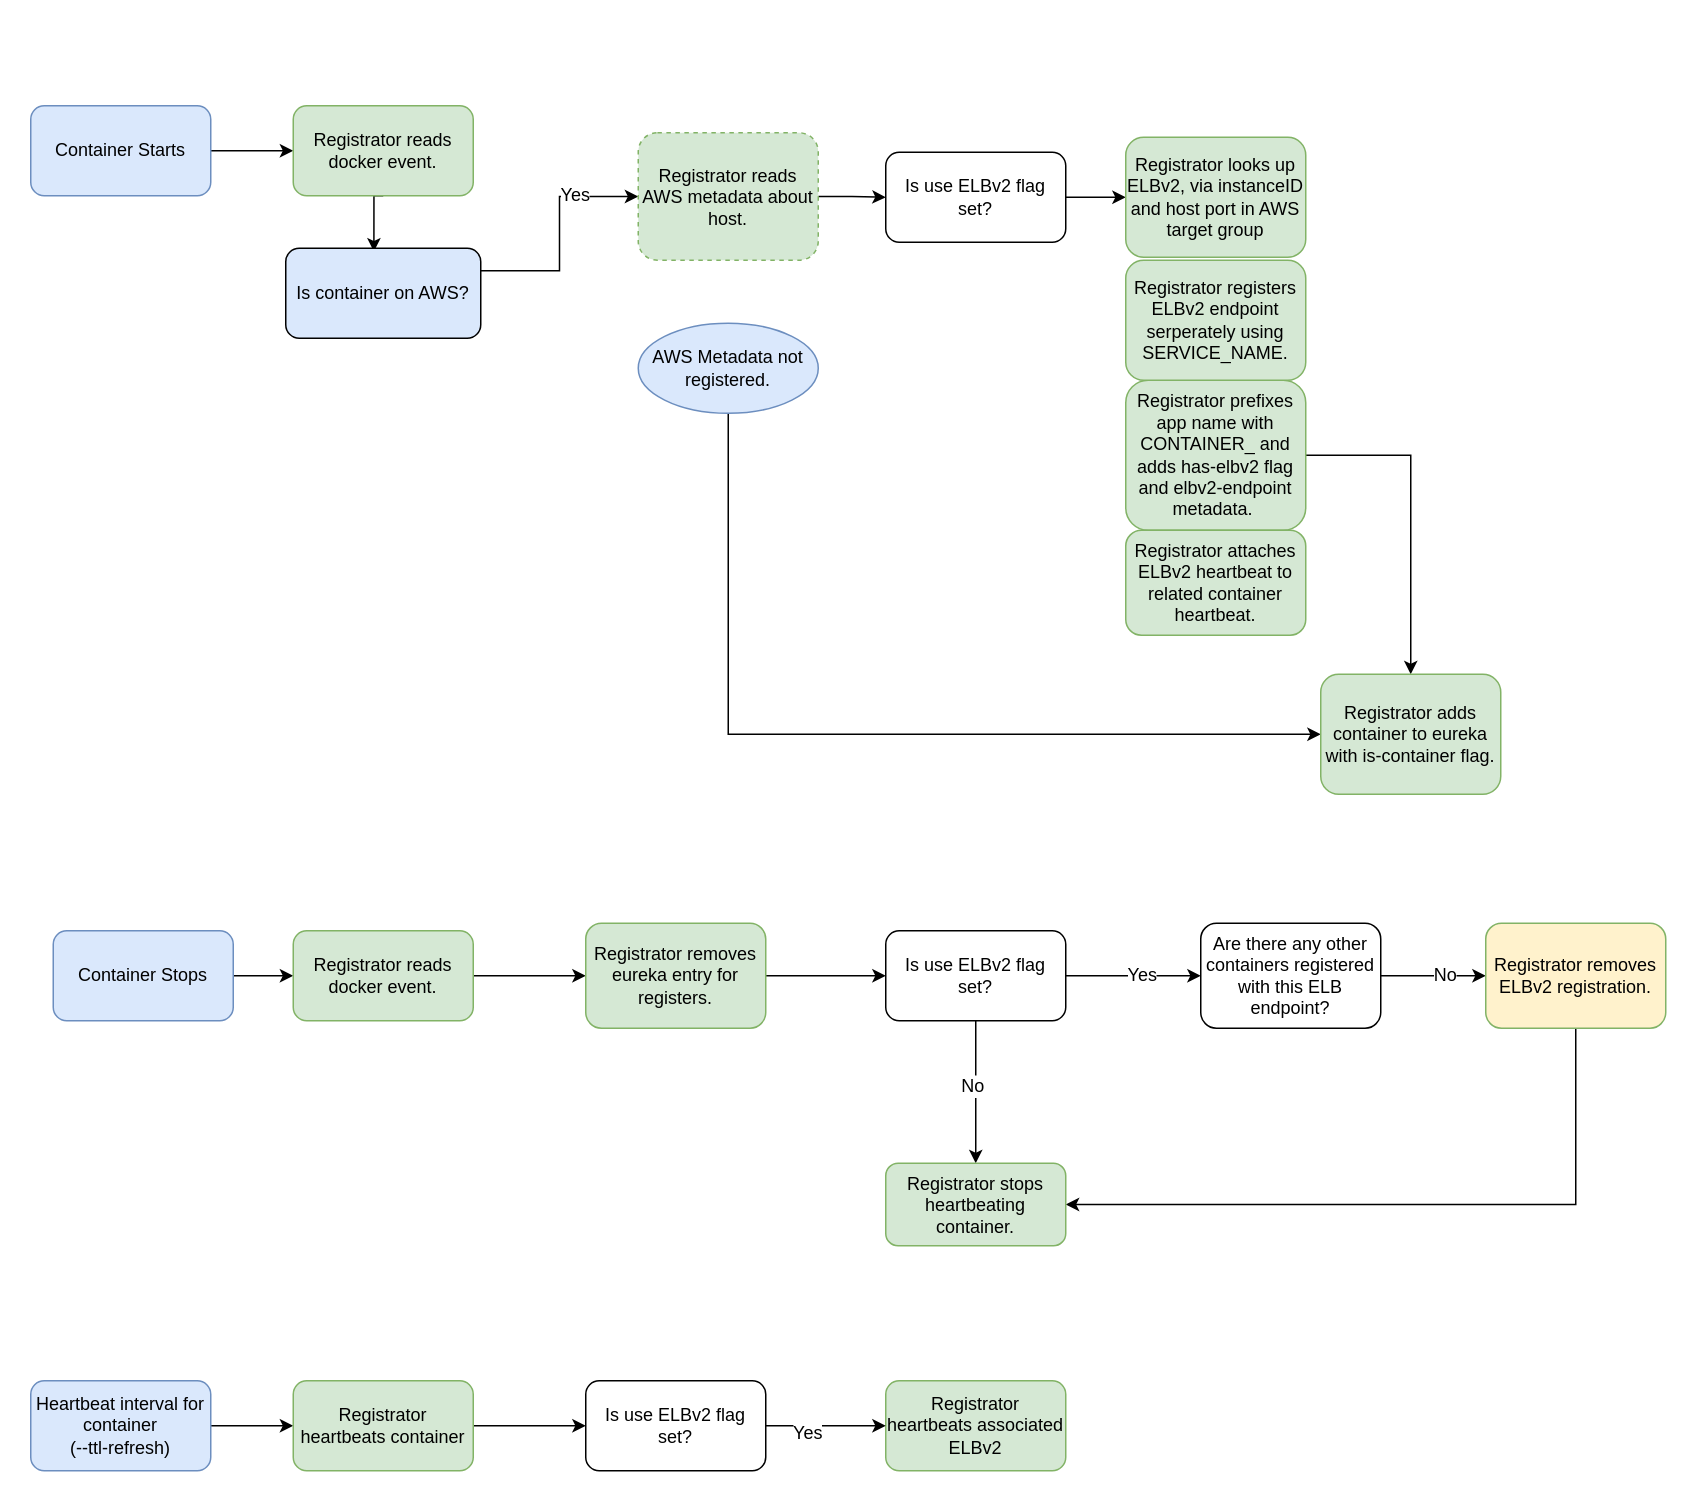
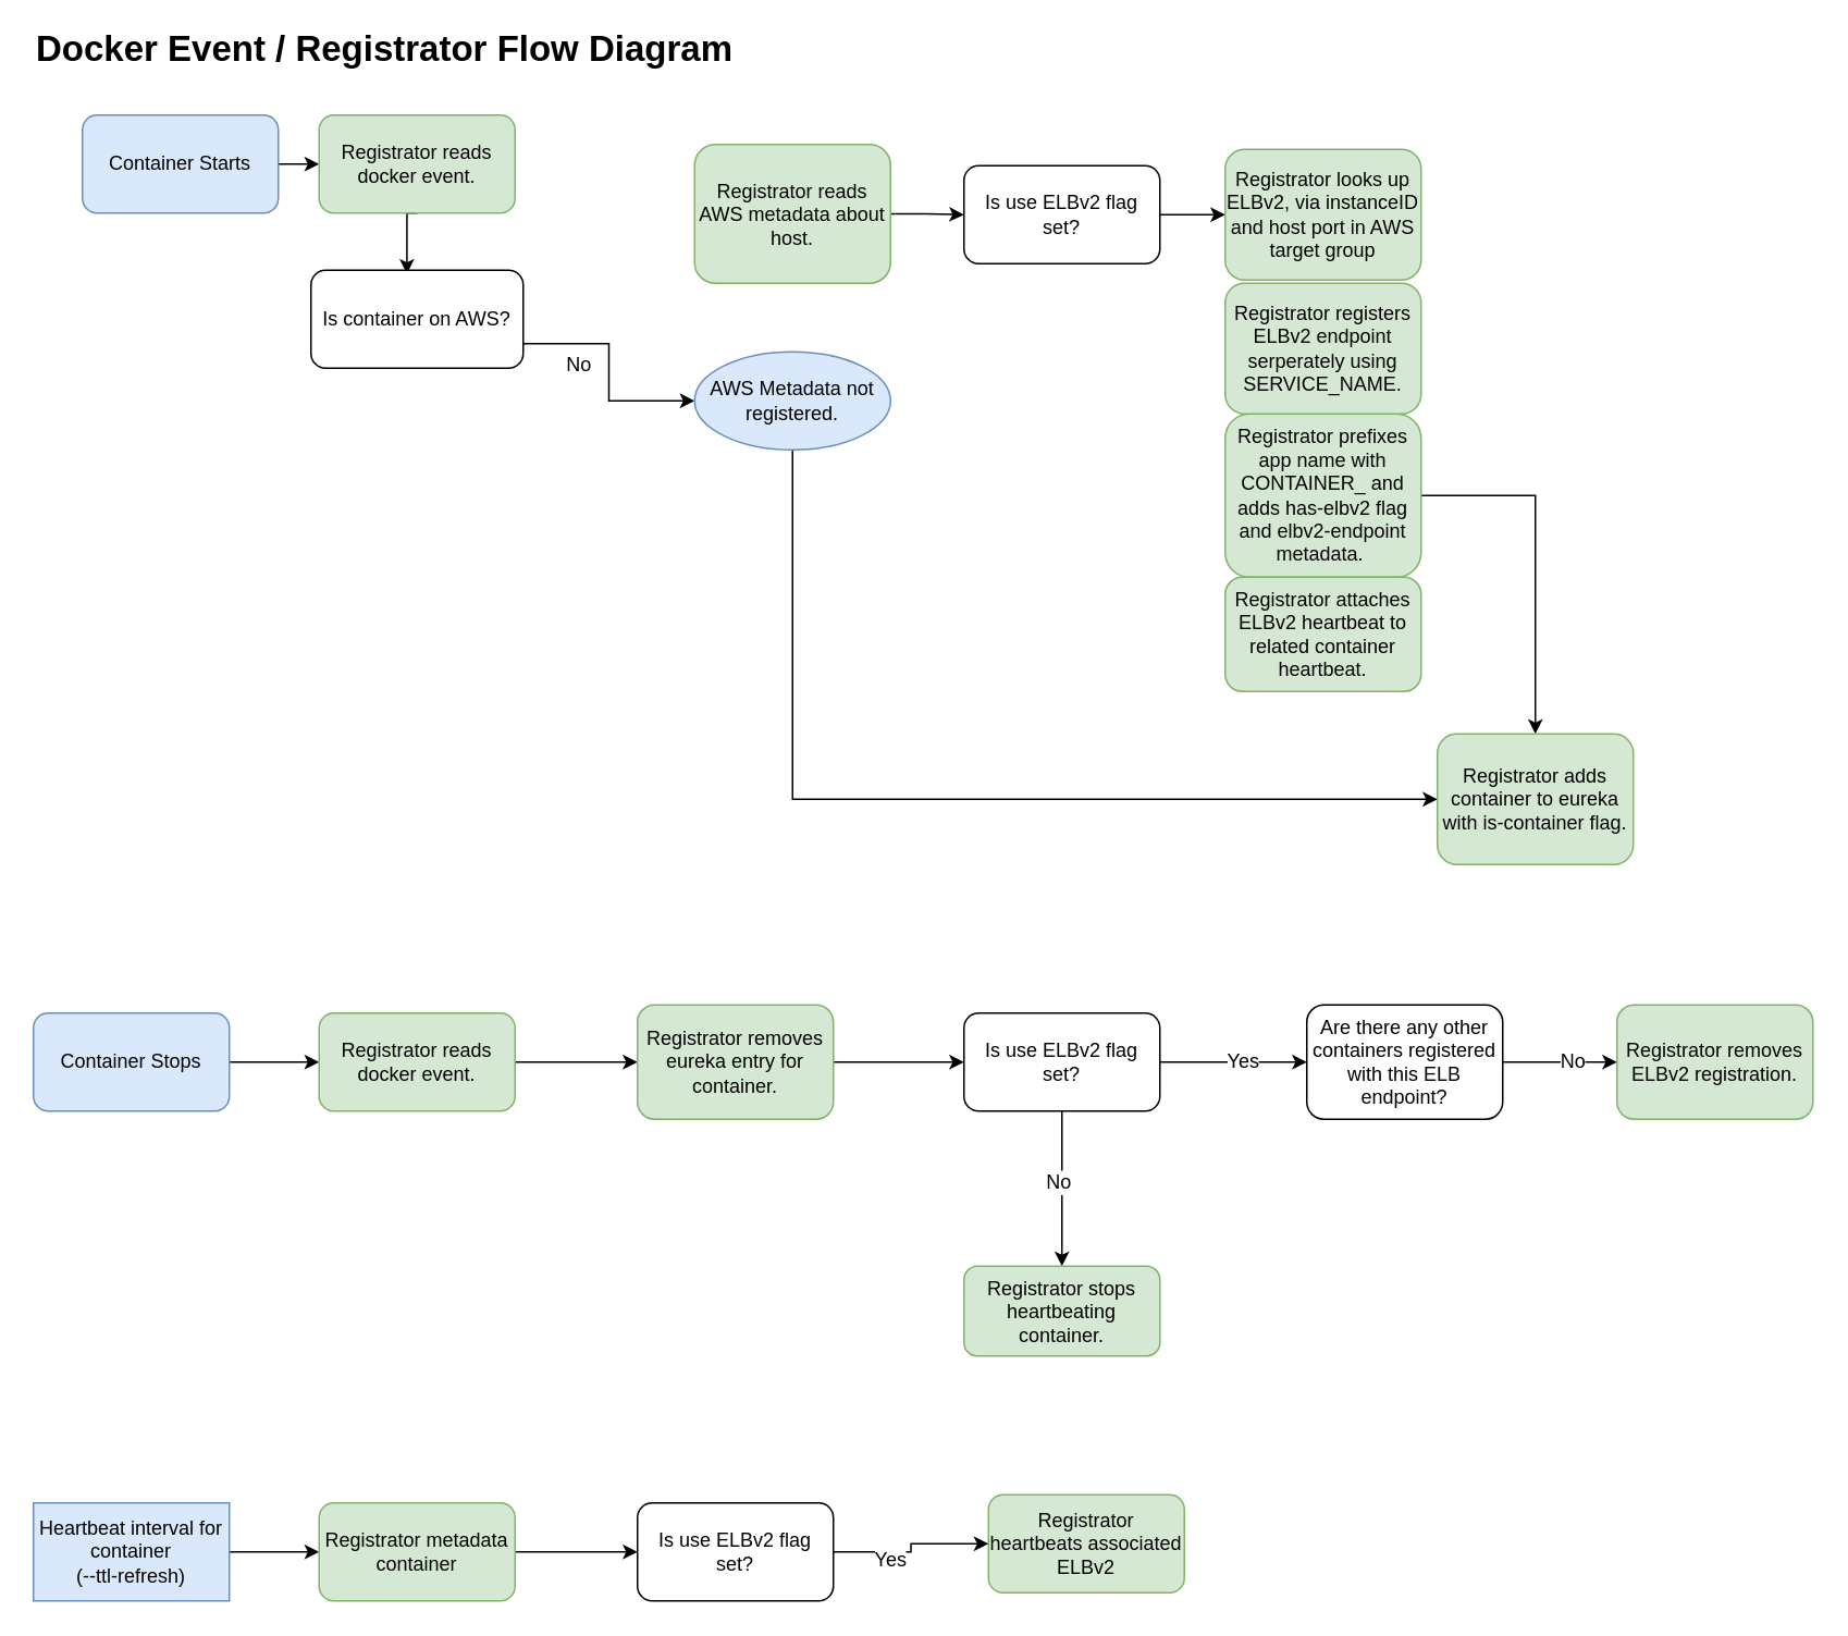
+ <mxCell id="37" value="&lt;font style=&quot;font-size: 22px&quot;&gt;&lt;b&gt;Docker Event / Registrator Flow Diagram&lt;/b&gt;&lt;/font&gt;" style="text;html=1;strokeColor=none;fillColor=none;align=left;verticalAlign=middle;whiteSpace=wrap;" parent="1" vertex="1"><mxGeometry x="20" y="20" width="590" height="20" as="geometry" /></mxCell>
- <mxCell id="3" value="Container Starts" style="rounded=1;whiteSpace=wrap;html=1;fillColor=#dae8fc;strokeColor=#6c8ebf;" parent="1" vertex="1"><mxGeometry x="20" y="70" width="120" height="60" as="geometry" /></mxCell>
+ <mxCell id="3" value="Container Starts" style="rounded=1;whiteSpace=wrap;html=1;fillColor=#dae8fc;strokeColor=#6c8ebf;" parent="1" vertex="1"><mxGeometry x="50" y="70" width="120" height="60" as="geometry" /></mxCell>
- <mxCell id="12" value="Registrator reads AWS metadata about host." style="rounded=1;whiteSpace=wrap;html=1;fillColor=#d5e8d4;strokeColor=#82b366;dashed=1;" parent="1" vertex="1"><mxGeometry x="425" y="88" width="120" height="85" as="geometry" /></mxCell>
+ <mxCell id="12" value="Registrator reads AWS metadata about host." style="rounded=1;whiteSpace=wrap;html=1;fillColor=#d5e8d4;strokeColor=#82b366;" parent="1" vertex="1"><mxGeometry x="425" y="88" width="120" height="85" as="geometry" /></mxCell>
- <mxCell id="6" style="edgeStyle=orthogonalEdgeStyle;rounded=0;html=1;exitX=1;exitY=0.25;entryX=0;entryY=0.5;jettySize=auto;orthogonalLoop=1;" parent="1" source="10" target="12" edge="1"><mxGeometry relative="1" as="geometry" /></mxCell>
- <mxCell id="7" value="Yes" style="text;html=1;resizable=0;points=[];align=center;verticalAlign=middle;labelBackgroundColor=#ffffff;" parent="6" vertex="1" connectable="0"><mxGeometry x="0.445" y="1" relative="1" as="geometry"><mxPoint as="offset" /></mxGeometry></mxCell>
- <mxCell id="10" value="Is container on AWS?" style="rounded=1;whiteSpace=wrap;html=1;fillColor=#dae8fc;" parent="1" vertex="1"><mxGeometry x="190" y="165" width="130" height="60" as="geometry" /></mxCell>
+ <mxCell id="10" value="Is container on AWS?" style="rounded=1;whiteSpace=wrap;html=1;" parent="1" vertex="1"><mxGeometry x="190" y="165" width="130" height="60" as="geometry" /></mxCell>
+ <mxCell id="8" style="edgeStyle=orthogonalEdgeStyle;rounded=0;html=1;exitX=1;exitY=0.75;entryX=0;entryY=0.5;jettySize=auto;orthogonalLoop=1;" parent="1" source="10" target="14" edge="1"><mxGeometry relative="1" as="geometry" /></mxCell>
+ <mxCell id="9" value="No" style="text;html=1;resizable=0;points=[];align=center;verticalAlign=middle;labelBackgroundColor=#ffffff;" parent="8" vertex="1" connectable="0"><mxGeometry x="-0.534" y="-12" relative="1" as="geometry"><mxPoint as="offset" /></mxGeometry></mxCell>
- <mxCell id="22" value="Container Stops" style="rounded=1;whiteSpace=wrap;html=1;fillColor=#dae8fc;strokeColor=#6c8ebf;" parent="1" vertex="1"><mxGeometry x="35" y="620" width="120" height="60" as="geometry" /></mxCell>
+ <mxCell id="22" value="Container Stops" style="rounded=1;whiteSpace=wrap;html=1;fillColor=#dae8fc;strokeColor=#6c8ebf;" parent="1" vertex="1"><mxGeometry x="20" y="620" width="120" height="60" as="geometry" /></mxCell>
- <mxCell id="26" value="Registrator removes eureka entry for registers." style="rounded=1;whiteSpace=wrap;html=1;fillColor=#d5e8d4;strokeColor=#82b366;" parent="1" vertex="1"><mxGeometry x="390" y="615" width="120" height="70" as="geometry" /></mxCell>
+ <mxCell id="26" value="Registrator removes eureka entry for container." style="rounded=1;whiteSpace=wrap;html=1;fillColor=#d5e8d4;strokeColor=#82b366;" parent="1" vertex="1"><mxGeometry x="390" y="615" width="120" height="70" as="geometry" /></mxCell>
- <mxCell id="36" value="Registrator removes ELBv2 registration." style="rounded=1;whiteSpace=wrap;html=1;fillColor=#fff2cc;strokeColor=#82b366;" parent="1" vertex="1"><mxGeometry x="990" y="615" width="120" height="70" as="geometry" /></mxCell>
+ <mxCell id="36" value="Registrator removes ELBv2 registration." style="rounded=1;whiteSpace=wrap;html=1;fillColor=#d5e8d4;strokeColor=#82b366;" parent="1" vertex="1"><mxGeometry x="990" y="615" width="120" height="70" as="geometry" /></mxCell>
- <mxCell id="35" style="edgeStyle=orthogonalEdgeStyle;rounded=0;html=1;exitX=0.5;exitY=1;entryX=1;entryY=0.5;jettySize=auto;orthogonalLoop=1;" parent="1" source="36" target="39" edge="1"><mxGeometry relative="1" as="geometry" /></mxCell>
- <mxCell id="42" value="Heartbeat interval for container &lt;br&gt;(&lt;span&gt;--ttl-refresh)&lt;/span&gt;" style="rounded=1;whiteSpace=wrap;html=1;fillColor=#dae8fc;strokeColor=#6c8ebf;" parent="1" vertex="1"><mxGeometry x="20" y="920" width="120" height="60" as="geometry" /></mxCell>
+ <mxCell id="42" value="Heartbeat interval for container &lt;br&gt;(&lt;span&gt;--ttl-refresh)&lt;/span&gt;" style="whiteSpace=wrap;html=1;fillColor=#dae8fc;strokeColor=#6c8ebf;rounded=0;" parent="1" vertex="1"><mxGeometry x="20" y="920" width="120" height="60" as="geometry" /></mxCell>
- <mxCell id="44" value="Registrator heartbeats container" style="rounded=1;whiteSpace=wrap;html=1;fillColor=#d5e8d4;strokeColor=#82b366;" parent="1" vertex="1"><mxGeometry x="195" y="920" width="120" height="60" as="geometry" /></mxCell>
+ <mxCell id="44" value="Registrator metadata container" style="rounded=1;whiteSpace=wrap;html=1;fillColor=#d5e8d4;strokeColor=#82b366;" parent="1" vertex="1"><mxGeometry x="195" y="920" width="120" height="60" as="geometry" /></mxCell>
- <mxCell id="45" value="Registrator heartbeats associated ELBv2" style="rounded=1;whiteSpace=wrap;html=1;fillColor=#d5e8d4;strokeColor=#82b366;" parent="1" vertex="1"><mxGeometry x="590" y="920" width="120" height="60" as="geometry" /></mxCell>
+ <mxCell id="45" value="Registrator heartbeats associated ELBv2" style="rounded=1;whiteSpace=wrap;html=1;fillColor=#d5e8d4;strokeColor=#82b366;" parent="1" vertex="1"><mxGeometry x="605" y="915" width="120" height="60" as="geometry" /></mxCell>
